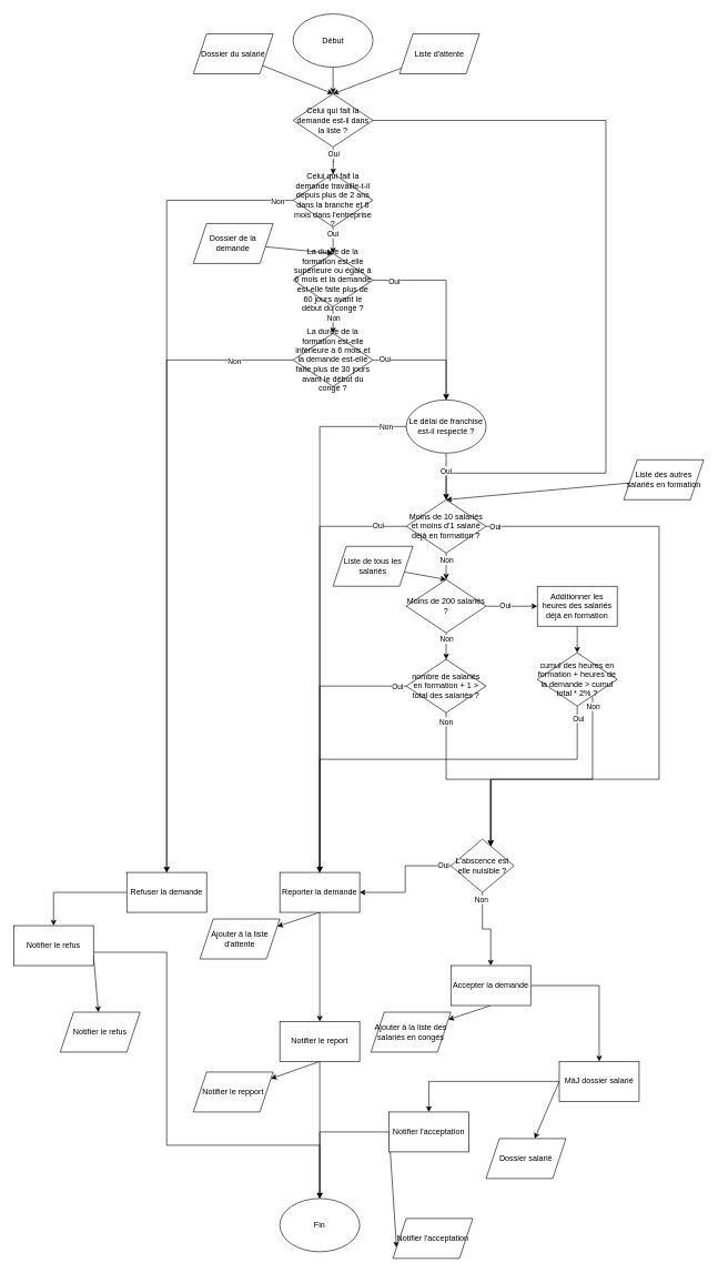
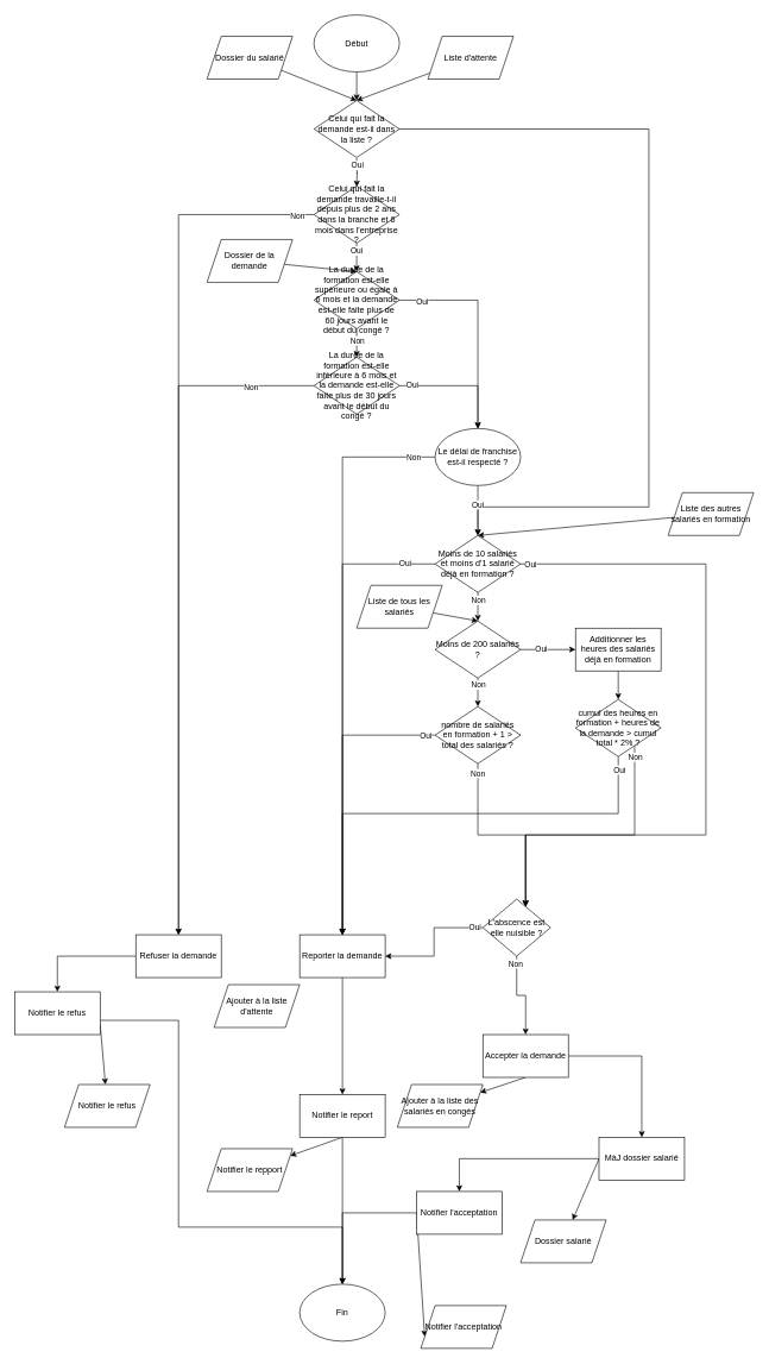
- <mxCell id="41" style="rounded=0;orthogonalLoop=1;jettySize=auto;html=1;exitX=0.5;exitY=1;exitDx=0;exitDy=0;" parent="1" source="45" target="46" edge="1"><mxGeometry relative="1" as="geometry" /></mxCell>
